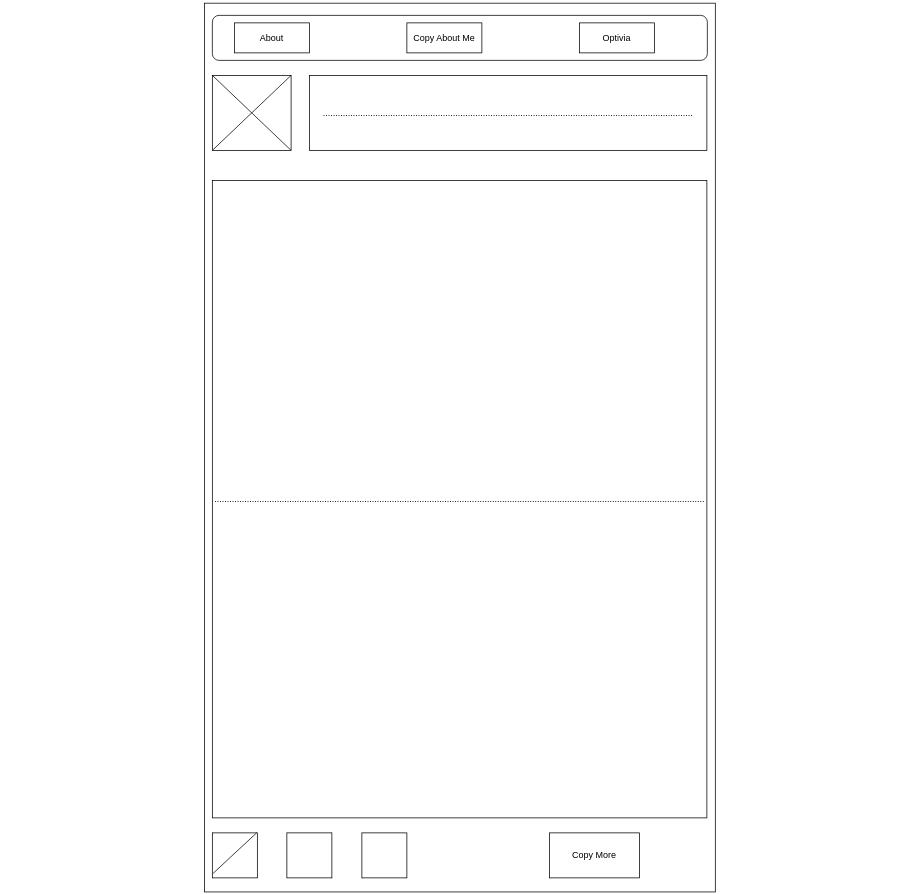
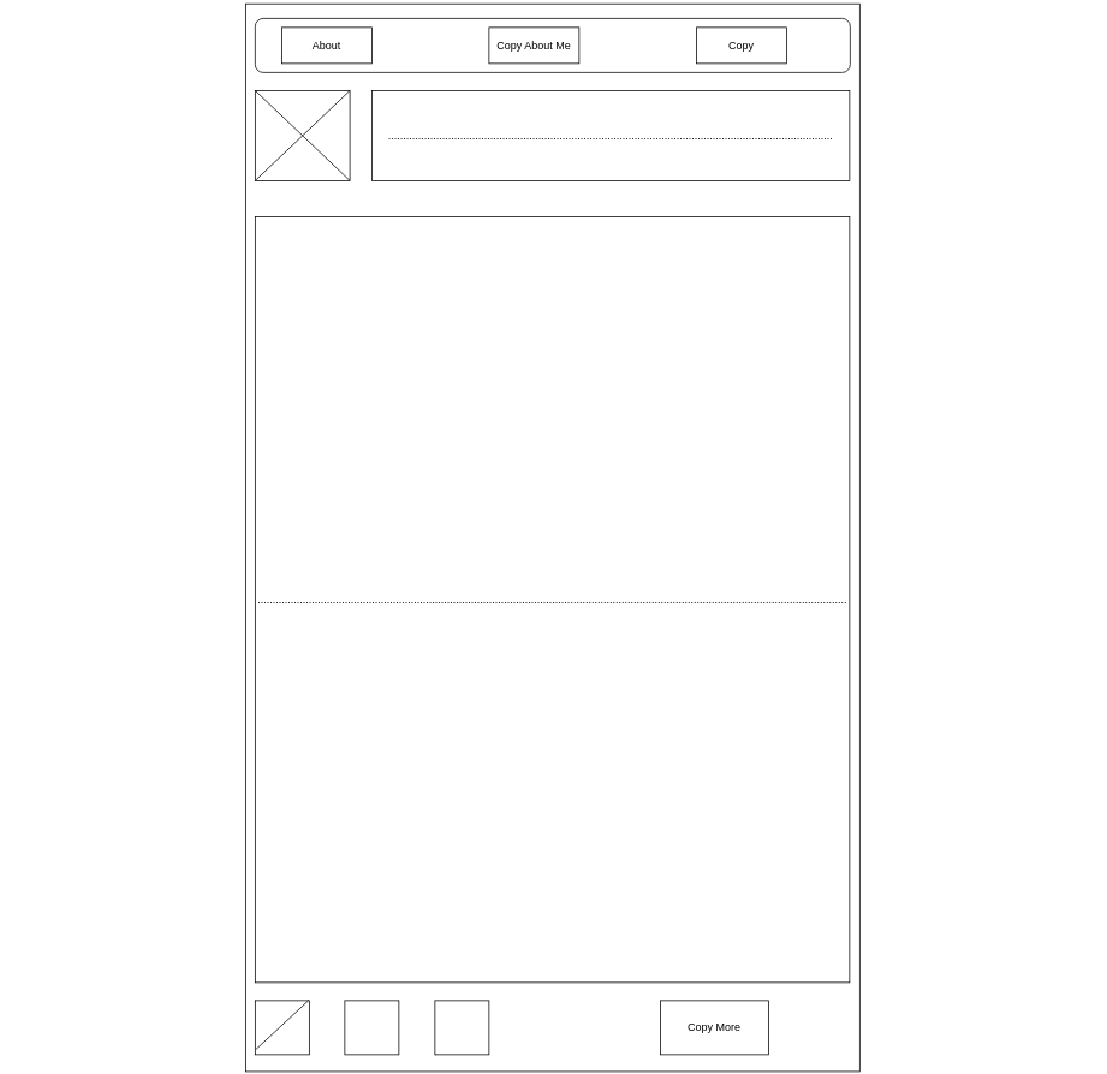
- <mxCell id="6" value="Optivia" style="rounded=0;whiteSpace=wrap;html=1;" parent="1" vertex="1"><mxGeometry x="772" y="30" width="100" height="40" as="geometry" /></mxCell>
+ <mxCell id="6" value="Copy" style="rounded=0;whiteSpace=wrap;html=1;" parent="1" vertex="1"><mxGeometry x="772" y="30" width="100" height="40" as="geometry" /></mxCell>
